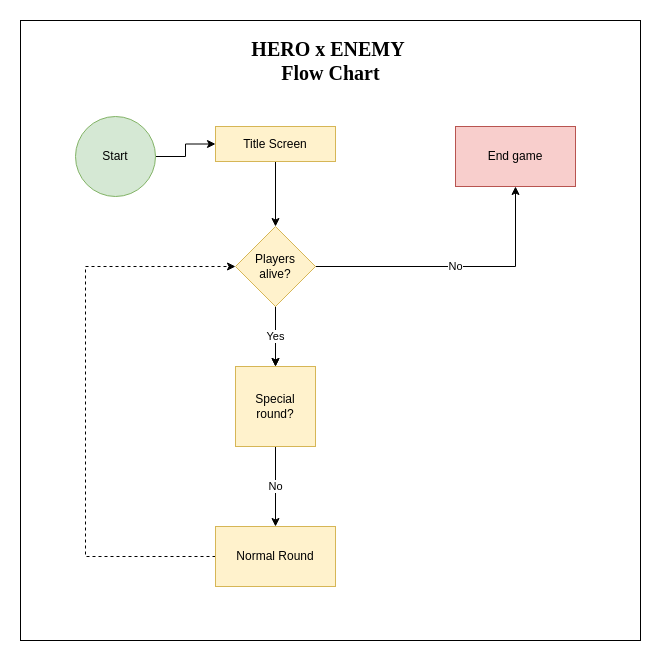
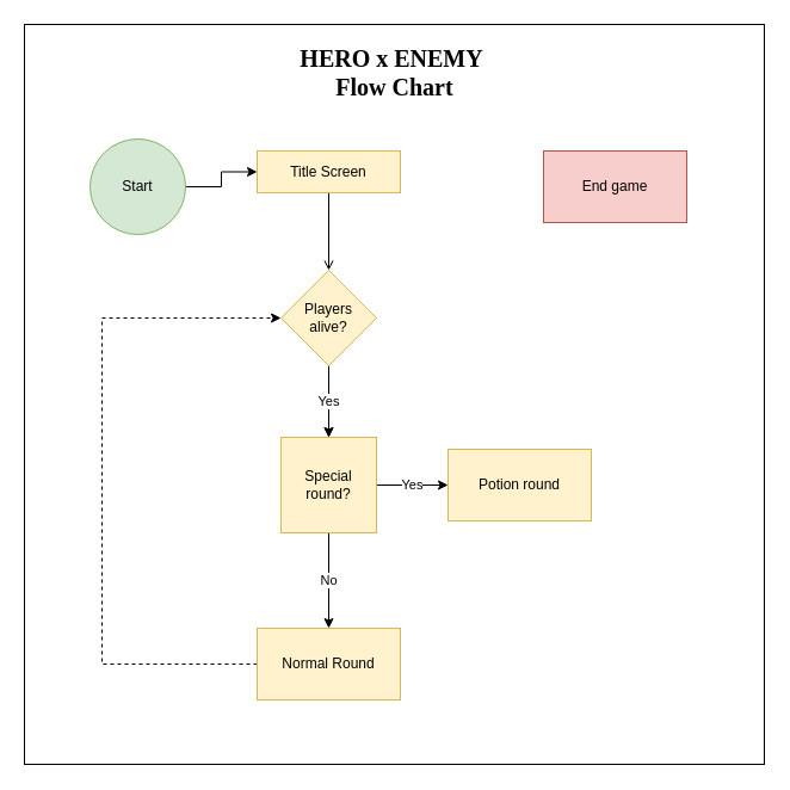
- <mxCell id="5" value="" style="edgeStyle=orthogonalEdgeStyle;rounded=0;orthogonalLoop=1;jettySize=auto;html=1;" edge="1" parent="1" source="6" target="10"><mxGeometry relative="1" as="geometry"><mxPoint x="275" y="236" as="targetPoint" /></mxGeometry></mxCell>
+ <mxCell id="5" value="" style="edgeStyle=orthogonalEdgeStyle;rounded=0;orthogonalLoop=1;jettySize=auto;html=1;endArrow=open;" edge="1" parent="1" source="6" target="10"><mxGeometry relative="1" as="geometry"><mxPoint x="275" y="236" as="targetPoint" /></mxGeometry></mxCell>
- <mxCell id="9" value="No" style="edgeStyle=orthogonalEdgeStyle;rounded=0;orthogonalLoop=1;jettySize=auto;html=1;entryX=0.5;entryY=1;entryDx=0;entryDy=0;" edge="1" parent="1" source="10" target="11"><mxGeometry relative="1" as="geometry" /></mxCell>
+ <mxCell id="12" value="Yes" style="edgeStyle=orthogonalEdgeStyle;rounded=0;orthogonalLoop=1;jettySize=auto;html=1;" edge="1" parent="1" source="14" target="15"><mxGeometry relative="1" as="geometry" /></mxCell>
+ <mxCell id="15" value="Potion round" style="rounded=0;whiteSpace=wrap;html=1;fillColor=#fff2cc;strokeColor=#d6b656;" vertex="1" parent="1"><mxGeometry x="375" y="376" width="120" height="60" as="geometry" /></mxCell>
